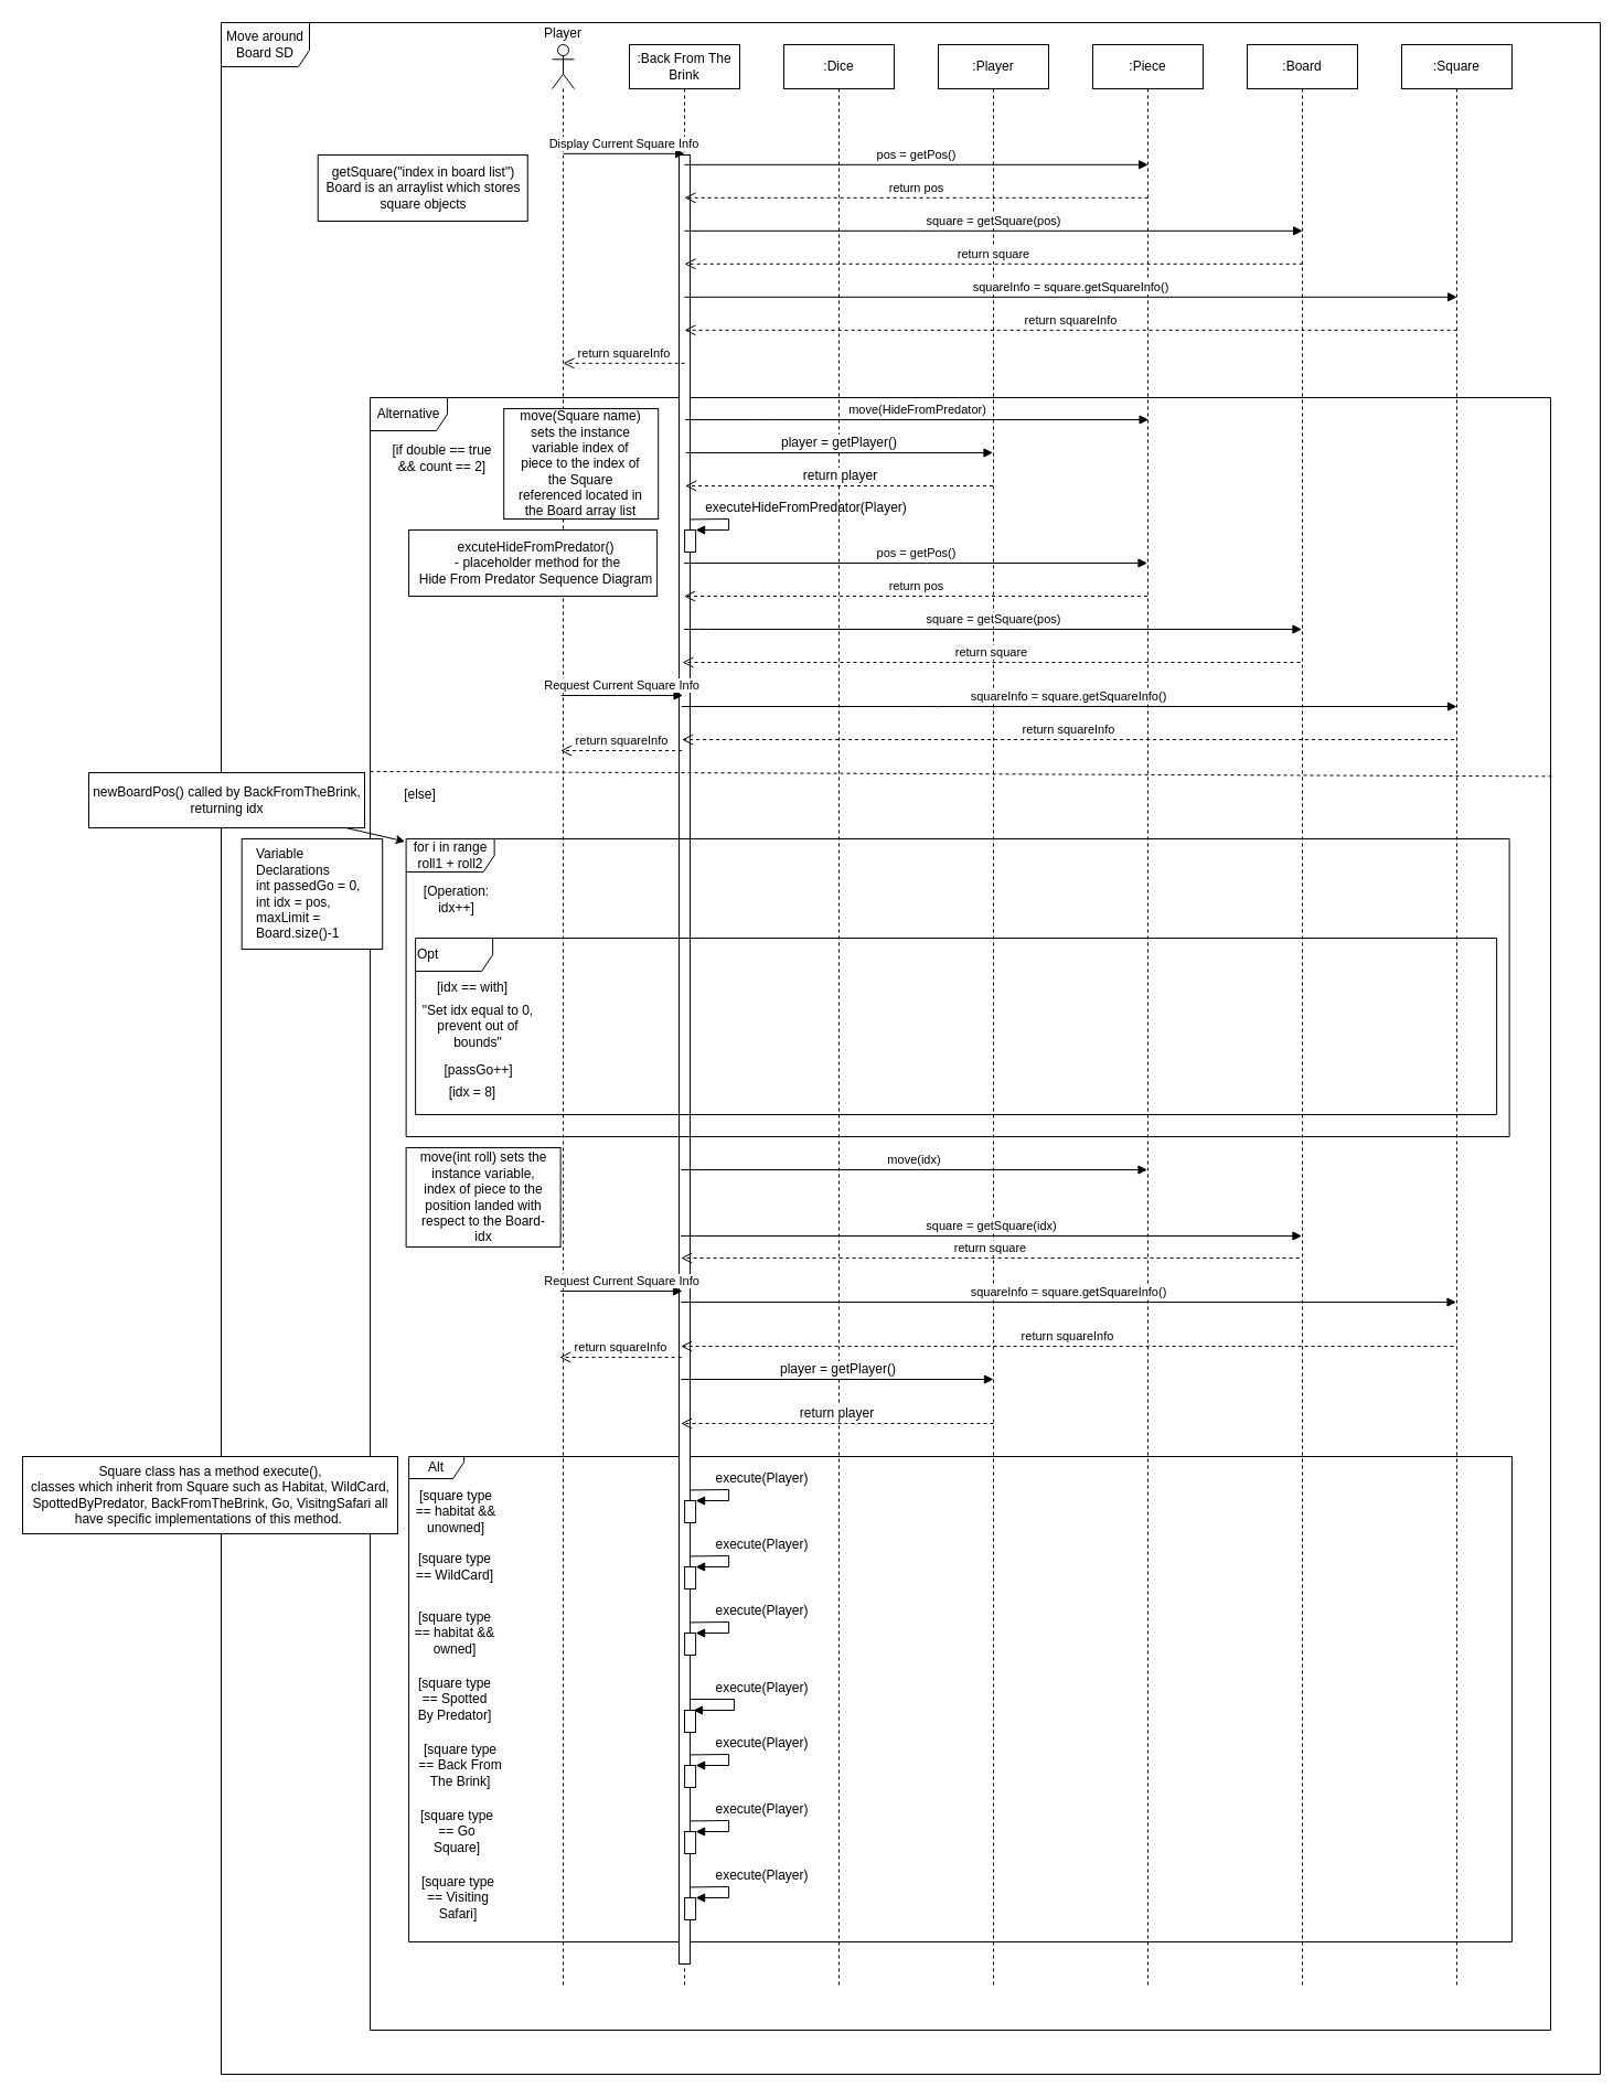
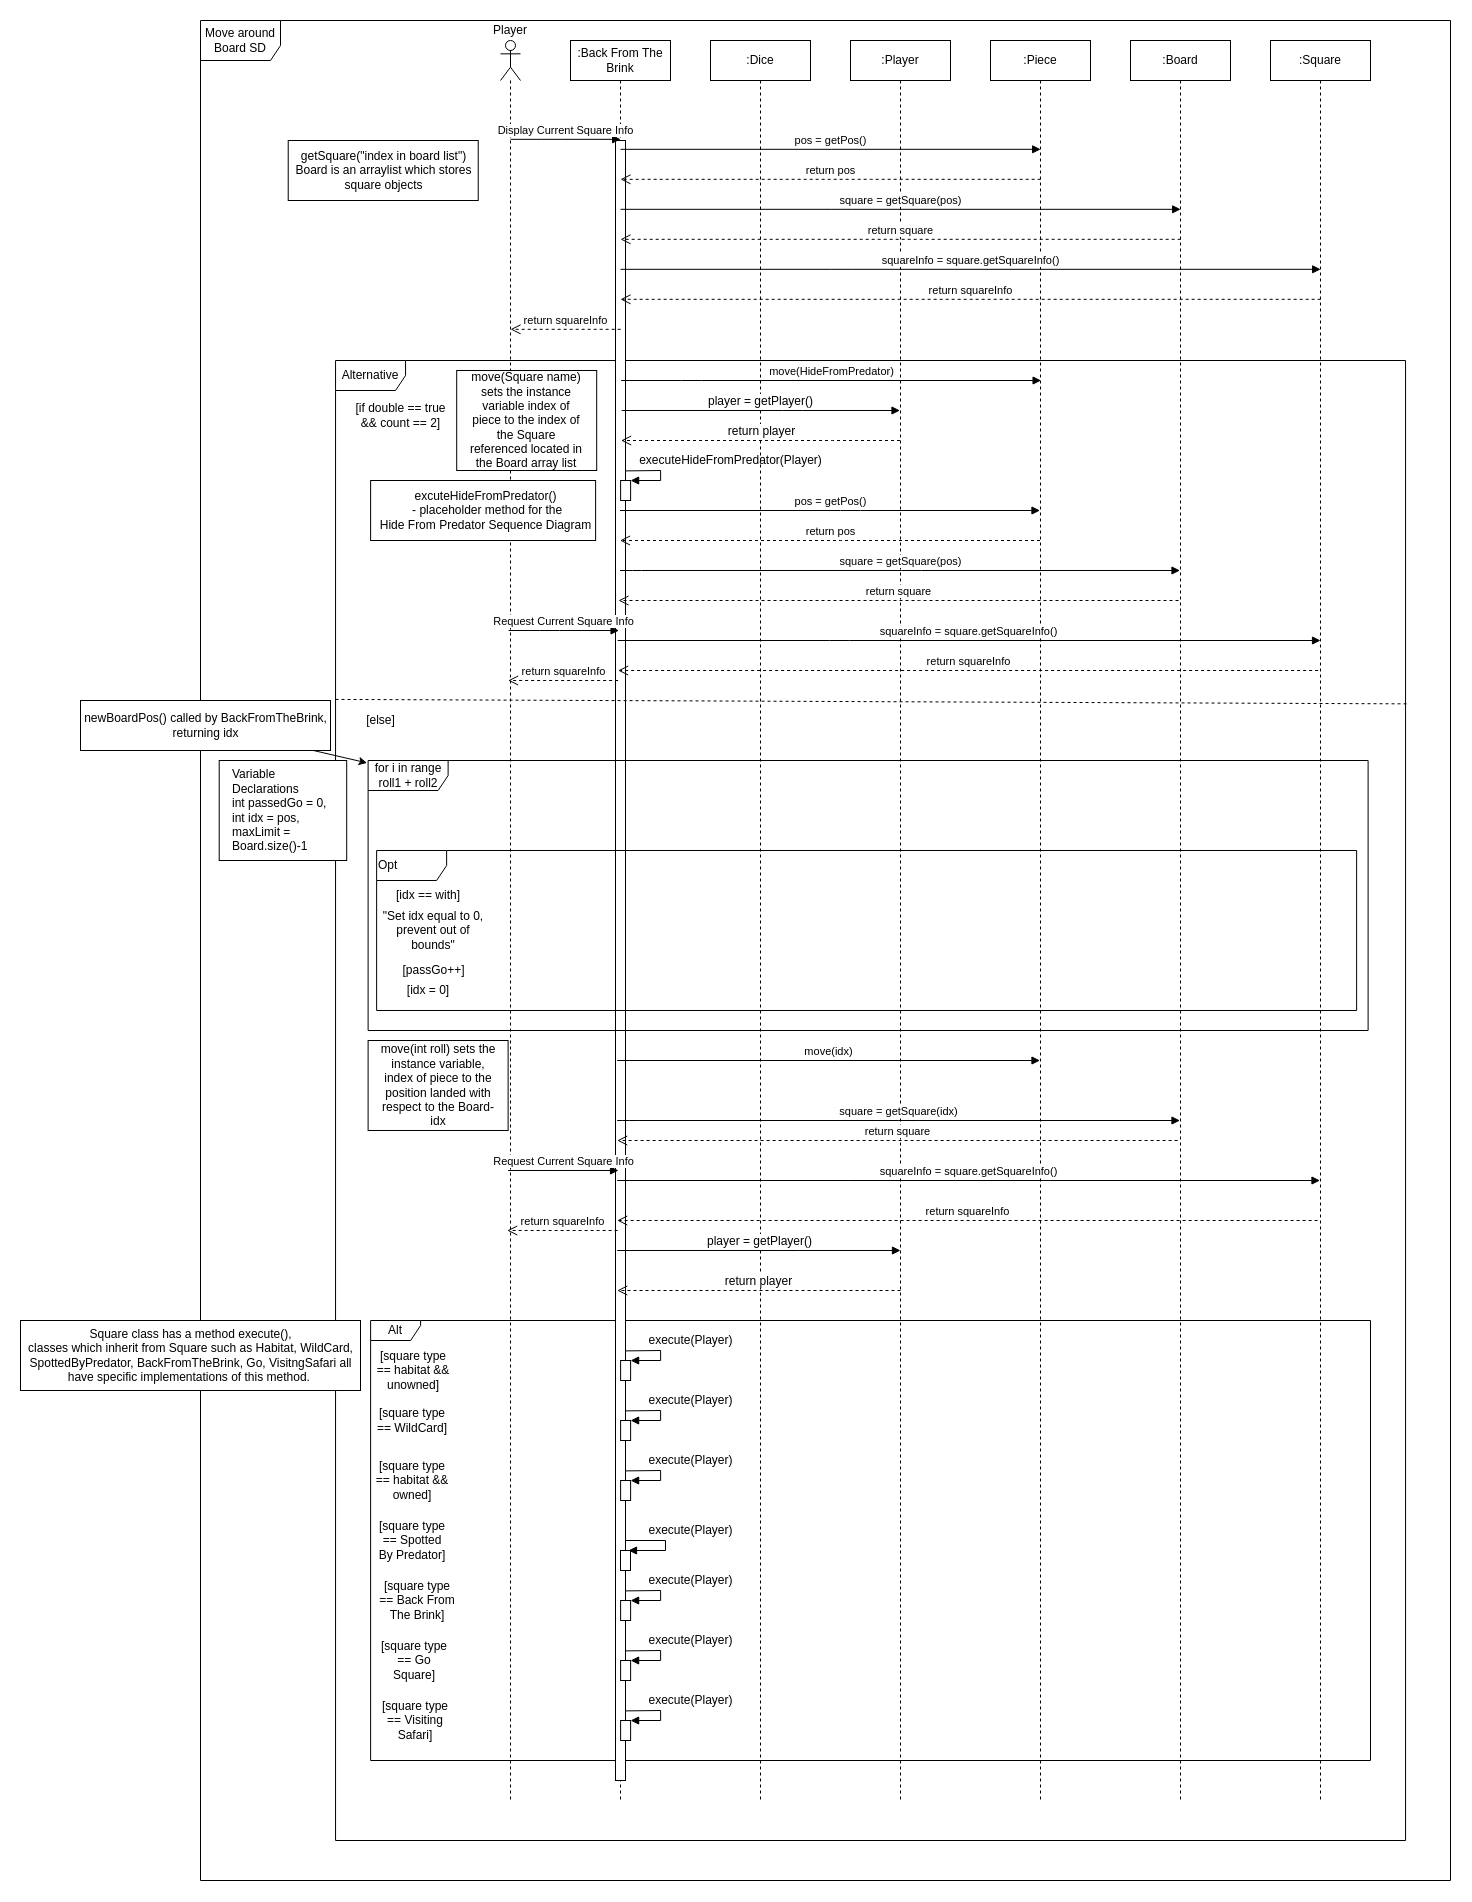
- <mxCell id="19" value="[Operation: &lt;br style=&quot;font-size: 12px;&quot;&gt;idx++]" style="text;html=1;align=center;verticalAlign=middle;resizable=0;points=[];autosize=1;fontSize=12;" parent="1" vertex="1"><mxGeometry x="377.5" y="800" width="70" height="30" as="geometry" /></mxCell>
- <mxCell id="29" value="[idx = 8]" style="text;html=1;strokeColor=none;fillColor=none;align=center;verticalAlign=middle;whiteSpace=wrap;rounded=0;" parent="1" vertex="1"><mxGeometry x="377.5" y="980" width="100.22" height="20" as="geometry" /></mxCell>
+ <mxCell id="29" value="[idx = 0]" style="text;html=1;strokeColor=none;fillColor=none;align=center;verticalAlign=middle;whiteSpace=wrap;rounded=0;" parent="1" vertex="1"><mxGeometry x="377.5" y="980" width="100.22" height="20" as="geometry" /></mxCell>
